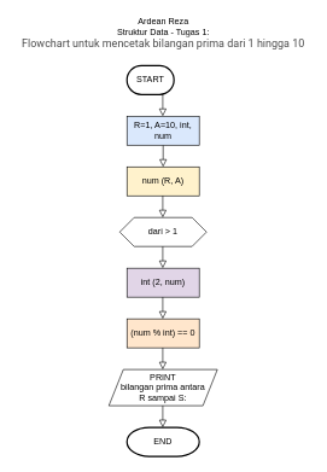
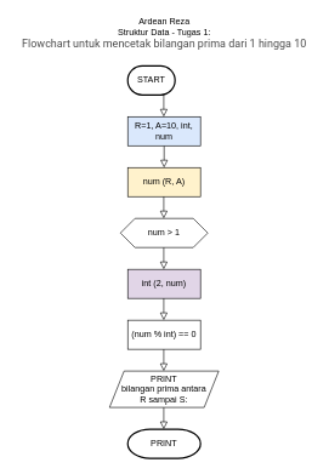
- <mxCell id="6" value="dari &amp;gt; 1" style="shape=hexagon;perimeter=hexagonPerimeter2;whiteSpace=wrap;html=1;fixedSize=1;" vertex="1" parent="1"><mxGeometry x="165" y="300" width="120" height="40" as="geometry" /></mxCell>
+ <mxCell id="6" value="num &amp;gt; 1" style="shape=hexagon;perimeter=hexagonPerimeter2;whiteSpace=wrap;html=1;fixedSize=1;" vertex="1" parent="1"><mxGeometry x="165" y="300" width="120" height="40" as="geometry" /></mxCell>
- <mxCell id="10" value="(num % int) == 0" style="rounded=0;whiteSpace=wrap;html=1;fillColor=#ffe6cc;" vertex="1" parent="1"><mxGeometry x="175" y="440" width="100" height="40" as="geometry" /></mxCell>
+ <mxCell id="10" value="(num % int) == 0" style="rounded=0;whiteSpace=wrap;html=1;" vertex="1" parent="1"><mxGeometry x="175" y="440" width="100" height="40" as="geometry" /></mxCell>
- <mxCell id="9" value="END" style="strokeWidth=2;html=1;shape=mxgraph.flowchart.terminator;whiteSpace=wrap;" vertex="1" parent="1"><mxGeometry x="175" y="590" width="100" height="40" as="geometry" /></mxCell>
+ <mxCell id="9" value="PRINT" style="strokeWidth=2;html=1;shape=mxgraph.flowchart.terminator;whiteSpace=wrap;" vertex="1" parent="1"><mxGeometry x="175" y="590" width="100" height="40" as="geometry" /></mxCell>
